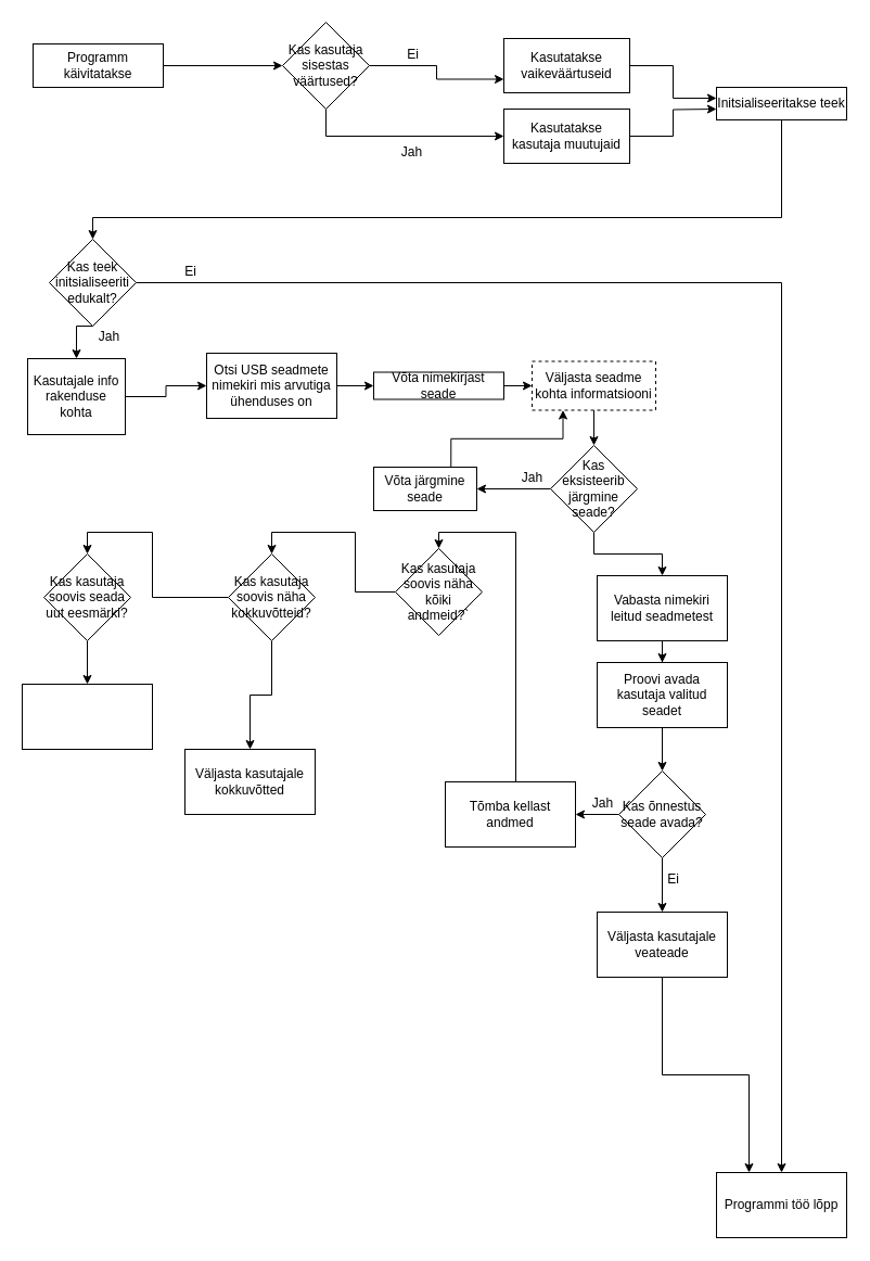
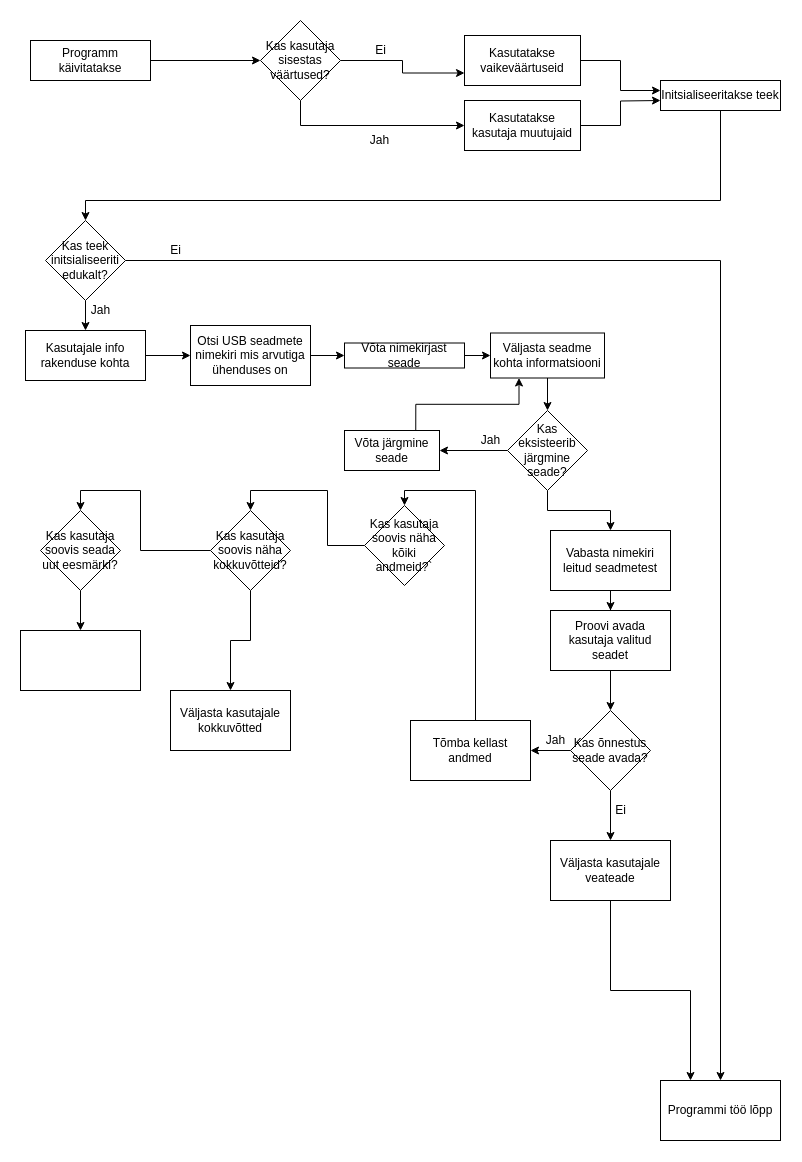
- <mxCell id="28" value="&lt;div&gt;Väljasta seadme kohta informatsiooni&lt;/div&gt;" style="whiteSpace=wrap;html=1;rounded=0;dashed=1;" vertex="1" parent="1"><mxGeometry x="490" y="332.5" width="114" height="45" as="geometry" /></mxCell>
+ <mxCell id="28" value="&lt;div&gt;Väljasta seadme kohta informatsiooni&lt;/div&gt;" style="whiteSpace=wrap;html=1;rounded=0;" vertex="1" parent="1"><mxGeometry x="490" y="332.5" width="114" height="45" as="geometry" /></mxCell>
- <mxCell id="7" value="&lt;div&gt;Kasutajale info rakenduse kohta&lt;/div&gt;" style="whiteSpace=wrap;html=1;rounded=0;" vertex="1" parent="1"><mxGeometry x="25" y="330" width="90" height="70" as="geometry" /></mxCell>
+ <mxCell id="7" value="&lt;div&gt;Kasutajale info rakenduse kohta&lt;/div&gt;" style="whiteSpace=wrap;html=1;rounded=0;" vertex="1" parent="1"><mxGeometry x="25" y="330" width="120" height="50" as="geometry" /></mxCell>
